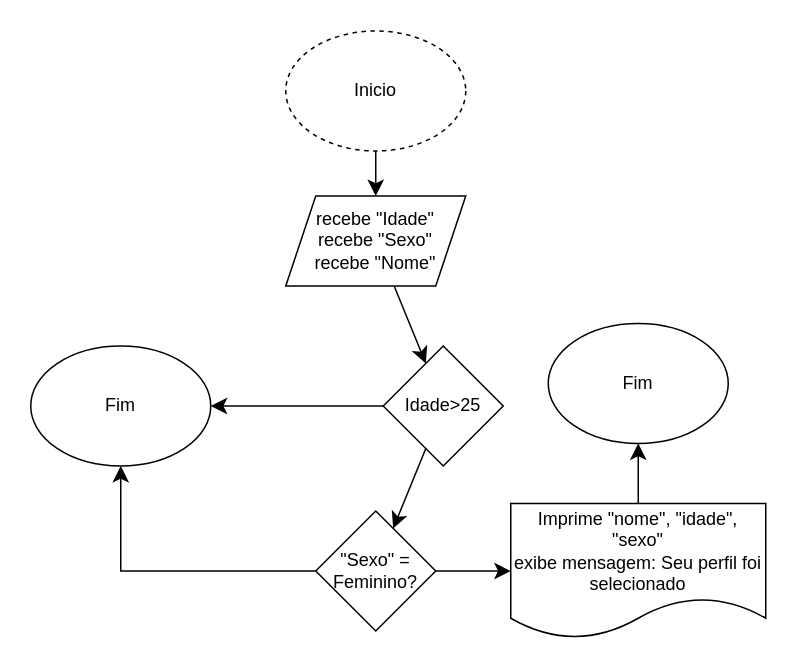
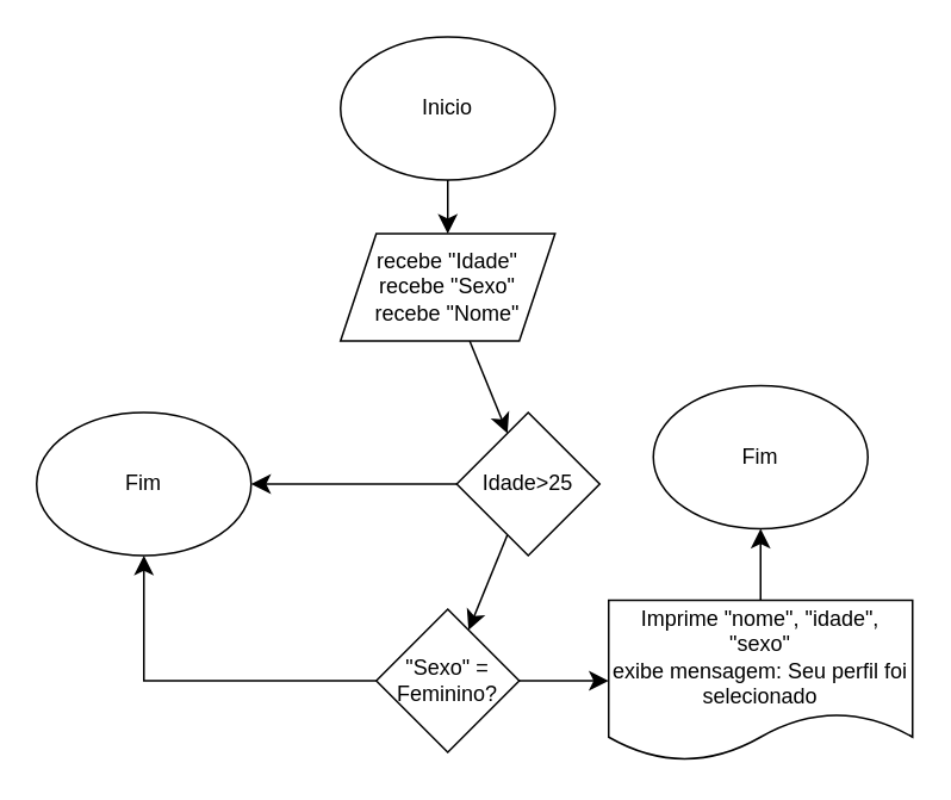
- <mxCell id="3" value="Inicio" style="ellipse;whiteSpace=wrap;html=1;dashed=1;" vertex="1" parent="1"><mxGeometry x="190" y="20" width="120" height="80" as="geometry" /></mxCell>
+ <mxCell id="3" value="Inicio" style="ellipse;whiteSpace=wrap;html=1;" vertex="1" parent="1"><mxGeometry x="190" y="20" width="120" height="80" as="geometry" /></mxCell>
